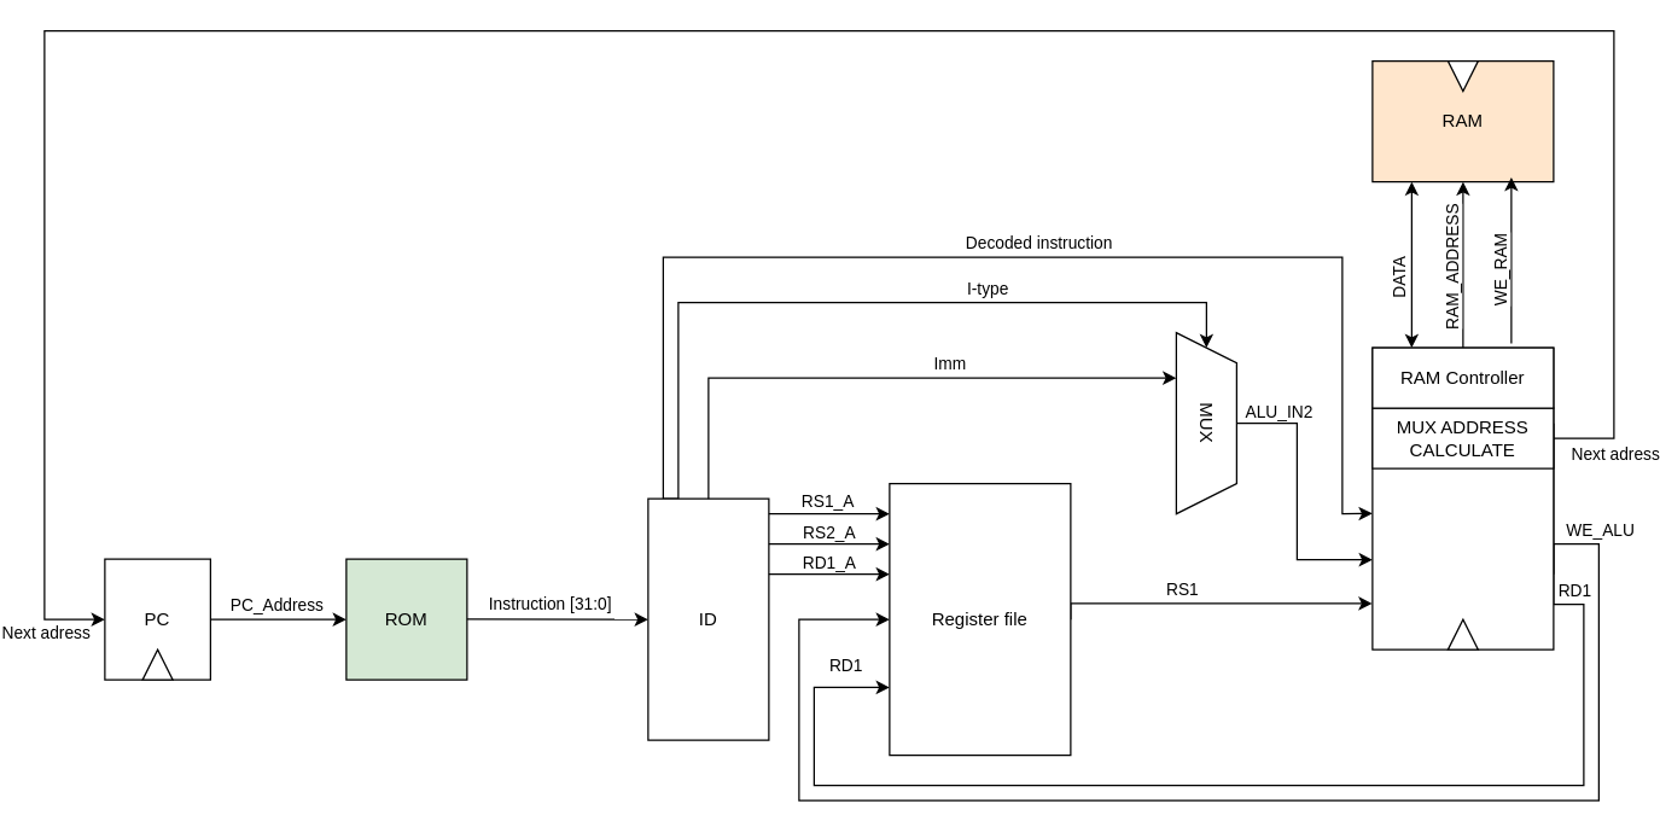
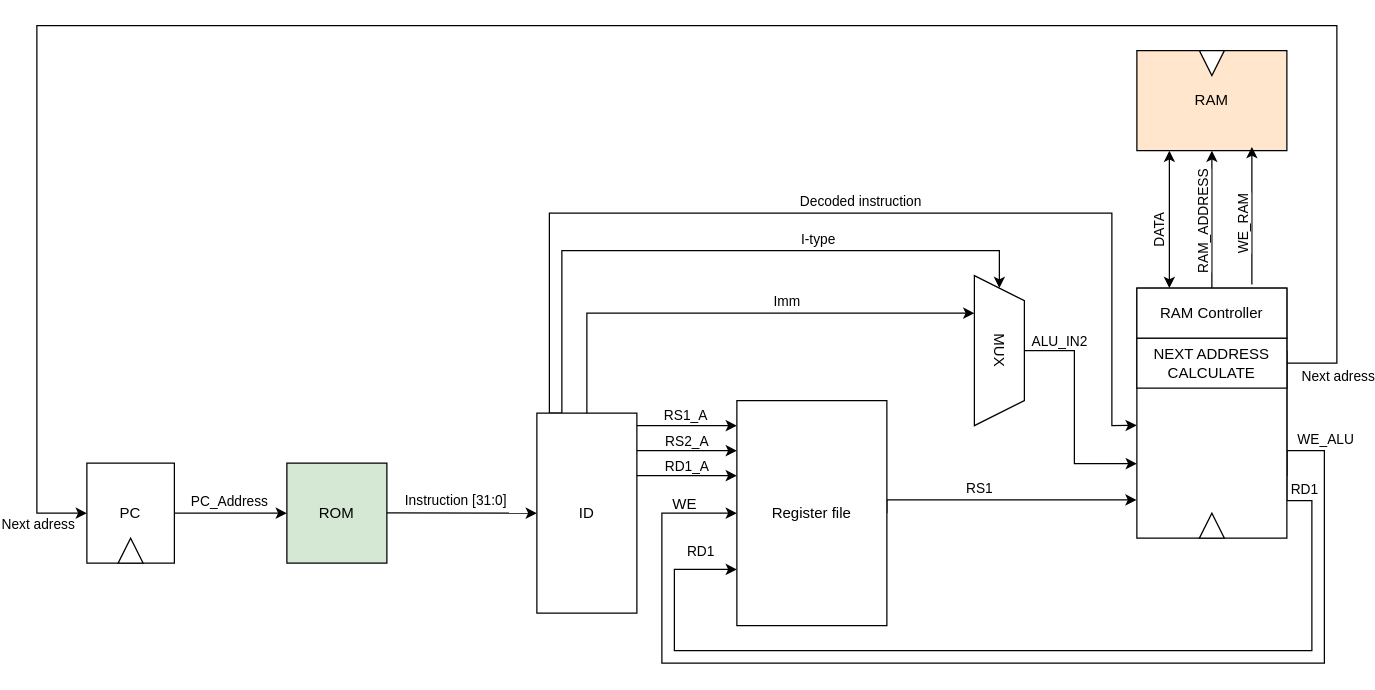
- <mxCell id="37" value="MUX ADDRESS CALCULATE" style="rounded=0;whiteSpace=wrap;html=1;" parent="1" vertex="1"><mxGeometry x="900" y="270" width="120" height="40" as="geometry" /></mxCell>
+ <mxCell id="37" value="NEXT ADDRESS CALCULATE" style="rounded=0;whiteSpace=wrap;html=1;" parent="1" vertex="1"><mxGeometry x="900" y="270" width="120" height="40" as="geometry" /></mxCell>
+ <mxCell id="38" value="WE" style="text;html=1;align=center;verticalAlign=middle;resizable=0;points=[];autosize=1;strokeColor=none;fillColor=none;" parent="1" vertex="1"><mxGeometry x="518" y="388" width="40" height="30" as="geometry" /></mxCell>
